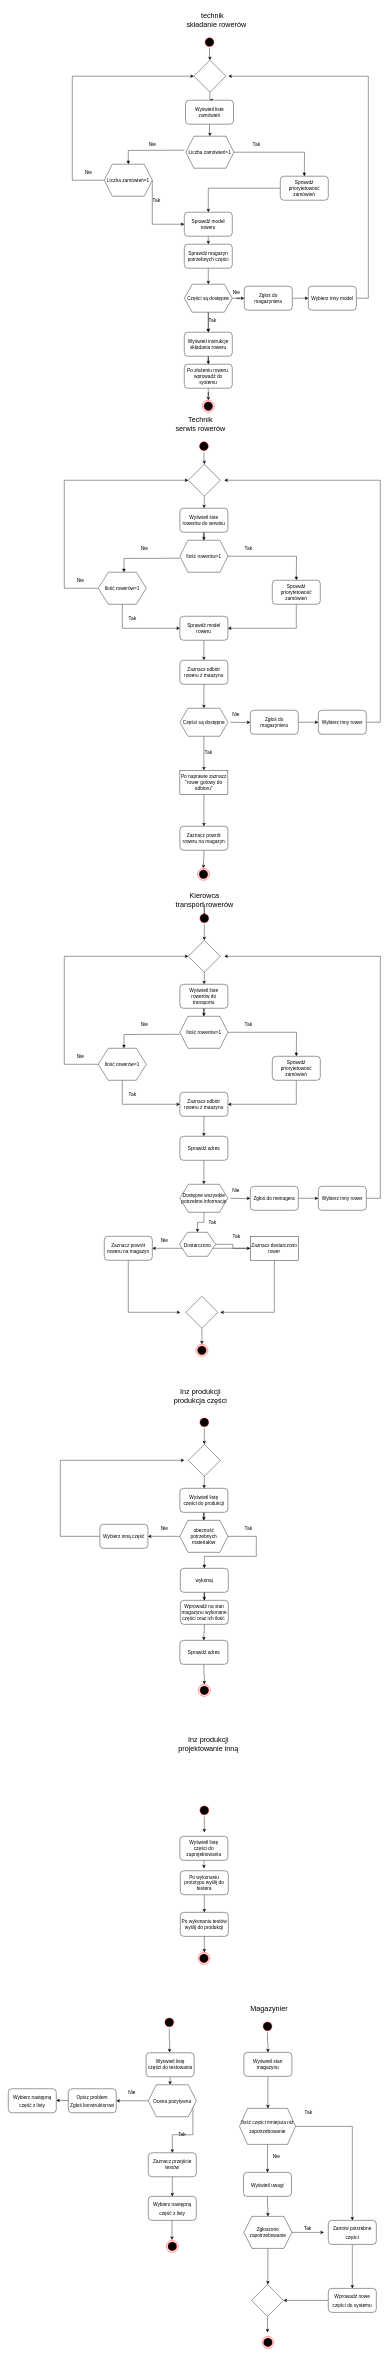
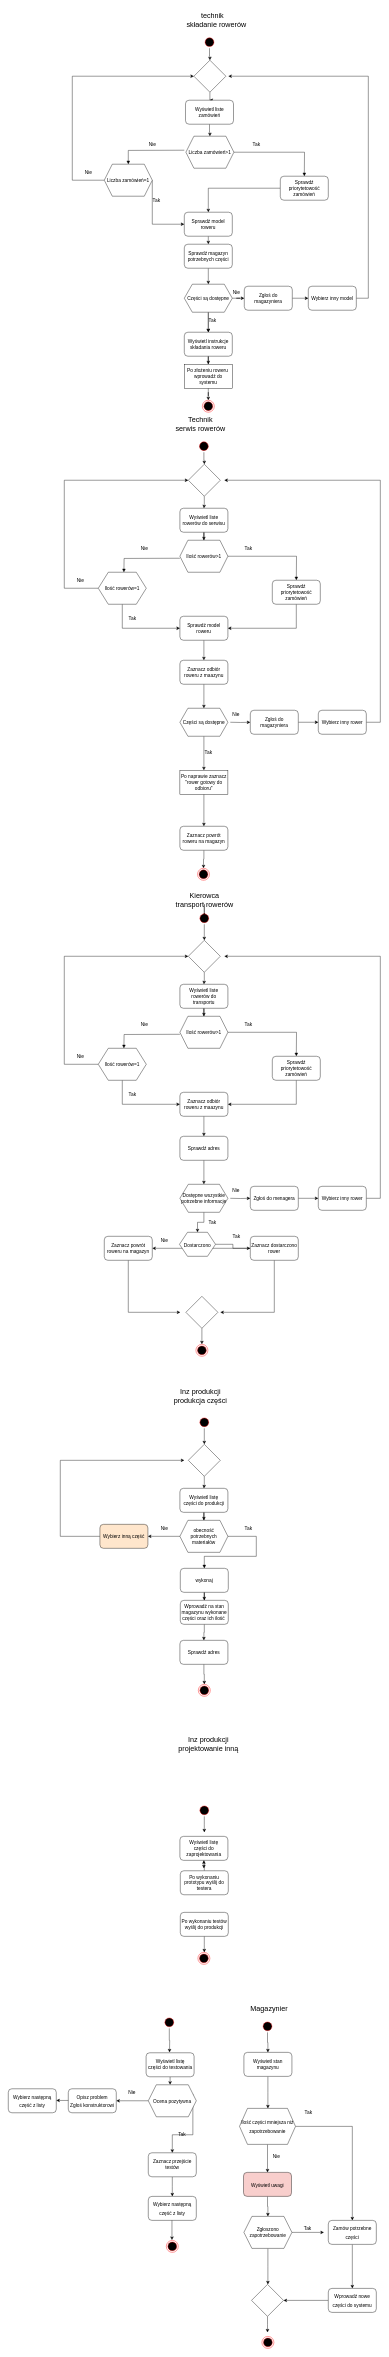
- <mxCell id="21" value="Po złożeniu roweru&amp;nbsp;&lt;br&gt;wprowadź do systemu" style="whiteSpace=wrap;html=1;rounded=1;" parent="1" vertex="1"><mxGeometry x="460" y="910" width="120" height="60" as="geometry" /></mxCell>
+ <mxCell id="21" value="Po złożeniu roweru&amp;nbsp;&lt;br&gt;wprowadź do systemu" style="whiteSpace=wrap;html=1;rounded=0;" parent="1" vertex="1"><mxGeometry x="460" y="910" width="120" height="60" as="geometry" /></mxCell>
- <mxCell id="111" value="Zaznacz dostarczono rower" style="whiteSpace=wrap;html=1;" parent="1" vertex="1"><mxGeometry x="625" y="3090" width="120" height="60" as="geometry" /></mxCell>
+ <mxCell id="111" value="Zaznacz dostarczono rower" style="whiteSpace=wrap;html=1;rounded=1;" parent="1" vertex="1"><mxGeometry x="625" y="3090" width="120" height="60" as="geometry" /></mxCell>
- <mxCell id="142" value="Wybierz inną część" style="rounded=1;whiteSpace=wrap;html=1;" parent="1" vertex="1"><mxGeometry x="249" y="3810" width="120" height="60" as="geometry" /></mxCell>
+ <mxCell id="142" value="Wybierz inną część" style="rounded=1;whiteSpace=wrap;html=1;fillColor=#ffe6cc;" parent="1" vertex="1"><mxGeometry x="249" y="3810" width="120" height="60" as="geometry" /></mxCell>
- <mxCell id="147" value="" style="edgeStyle=orthogonalEdgeStyle;rounded=0;orthogonalLoop=1;jettySize=auto;html=1;fontSize=18;" parent="1" source="148" target="150" edge="1"><mxGeometry relative="1" as="geometry" /></mxCell>
+ <mxCell id="147" value="" style="edgeStyle=orthogonalEdgeStyle;rounded=0;orthogonalLoop=1;jettySize=auto;html=1;fontSize=18;" parent="1" source="148" target="146" edge="1"><mxGeometry relative="1" as="geometry" /></mxCell>
- <mxCell id="177" value="&lt;font style=&quot;font-size: 12px;&quot;&gt;Wyświetl uwagi&lt;/font&gt;" style="rounded=1;whiteSpace=wrap;html=1;fontSize=18;" parent="1" vertex="1"><mxGeometry x="608" y="5430" width="120" height="60" as="geometry" /></mxCell>
+ <mxCell id="177" value="&lt;font style=&quot;font-size: 12px;&quot;&gt;Wyświetl uwagi&lt;/font&gt;" style="rounded=1;whiteSpace=wrap;html=1;fontSize=18;fillColor=#f8cecc;" parent="1" vertex="1"><mxGeometry x="608" y="5430" width="120" height="60" as="geometry" /></mxCell>
